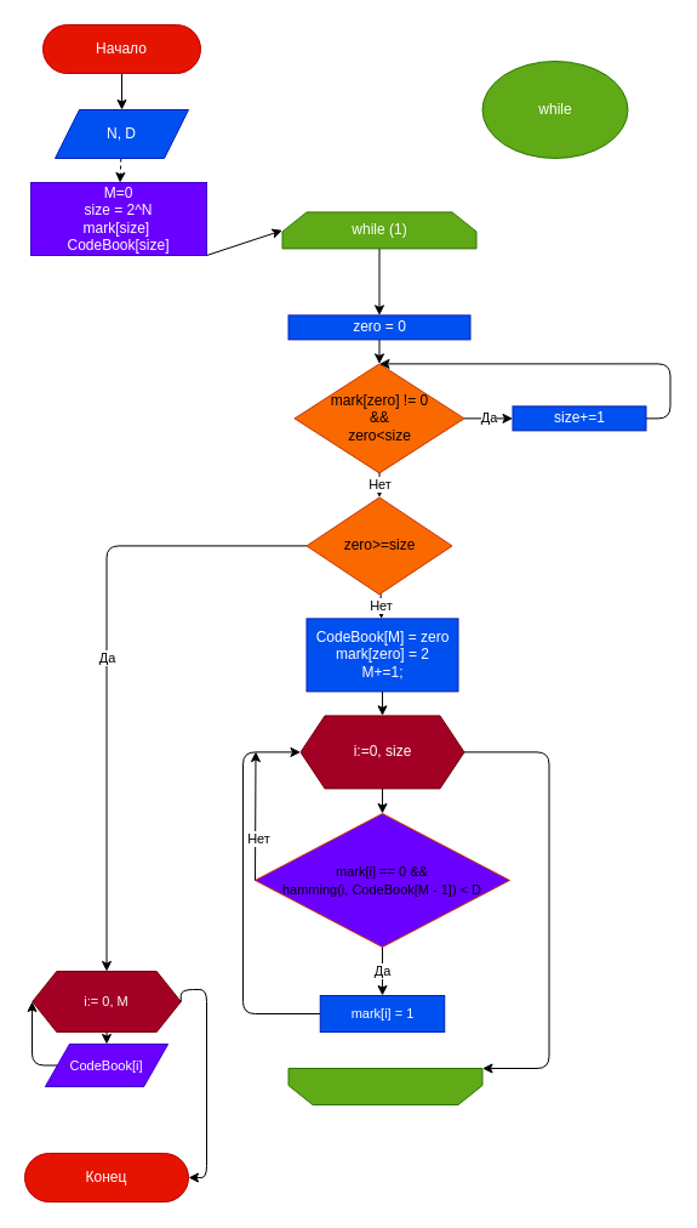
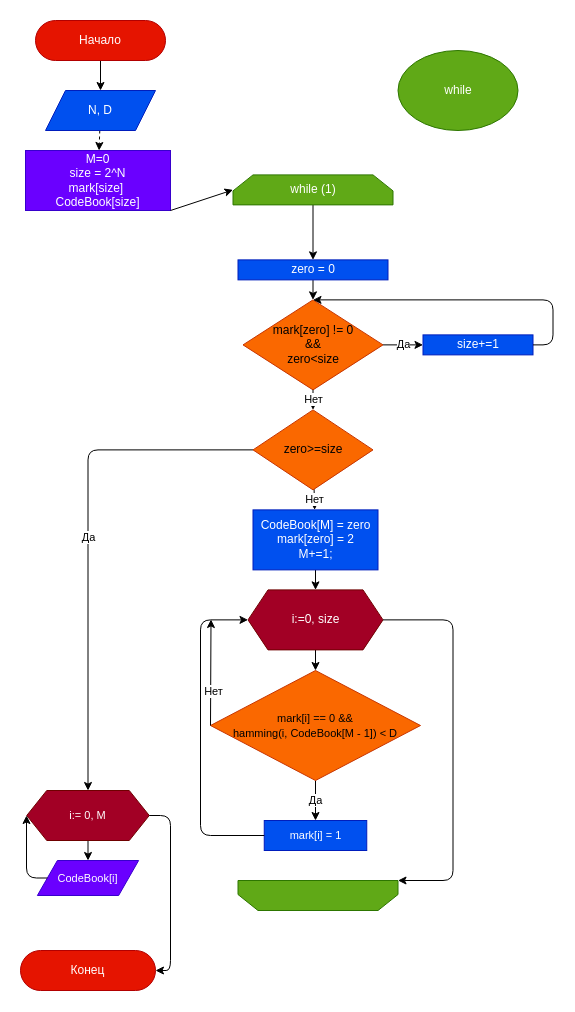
- <mxCell id="27" value="&lt;font style=&quot;font-size: 11px&quot;&gt;mark[i] == 0 &amp;amp;&amp;amp;&lt;br&gt;hamming(i, CodeBook[M - 1]) &amp;lt; D&lt;/font&gt;" style="rhombus;whiteSpace=wrap;html=1;fillColor=#6a00ff;fontColor=#000000;strokeColor=#C73500;" parent="1" vertex="1"><mxGeometry x="210" y="670" width="210" height="110" as="geometry" /></mxCell>
+ <mxCell id="27" value="&lt;font style=&quot;font-size: 11px&quot;&gt;mark[i] == 0 &amp;amp;&amp;amp;&lt;br&gt;hamming(i, CodeBook[M - 1]) &amp;lt; D&lt;/font&gt;" style="rhombus;whiteSpace=wrap;html=1;fillColor=#fa6800;fontColor=#000000;strokeColor=#C73500;" parent="1" vertex="1"><mxGeometry x="210" y="670" width="210" height="110" as="geometry" /></mxCell>
- <mxCell id="34" value="i:= 0, M" style="shape=hexagon;perimeter=hexagonPerimeter2;whiteSpace=wrap;html=1;fixedSize=1;fontSize=11;fillColor=#a20025;fontColor=#ffffff;strokeColor=#6F0000;" parent="1" vertex="1"><mxGeometry x="26.25" y="800" width="122.5" height="50" as="geometry" /></mxCell>
+ <mxCell id="34" value="i:= 0, M" style="shape=hexagon;perimeter=hexagonPerimeter2;whiteSpace=wrap;html=1;fixedSize=1;fontSize=11;fillColor=#a20025;fontColor=#ffffff;strokeColor=#6F0000;" parent="1" vertex="1"><mxGeometry x="26.25" y="790" width="122.5" height="50" as="geometry" /></mxCell>
